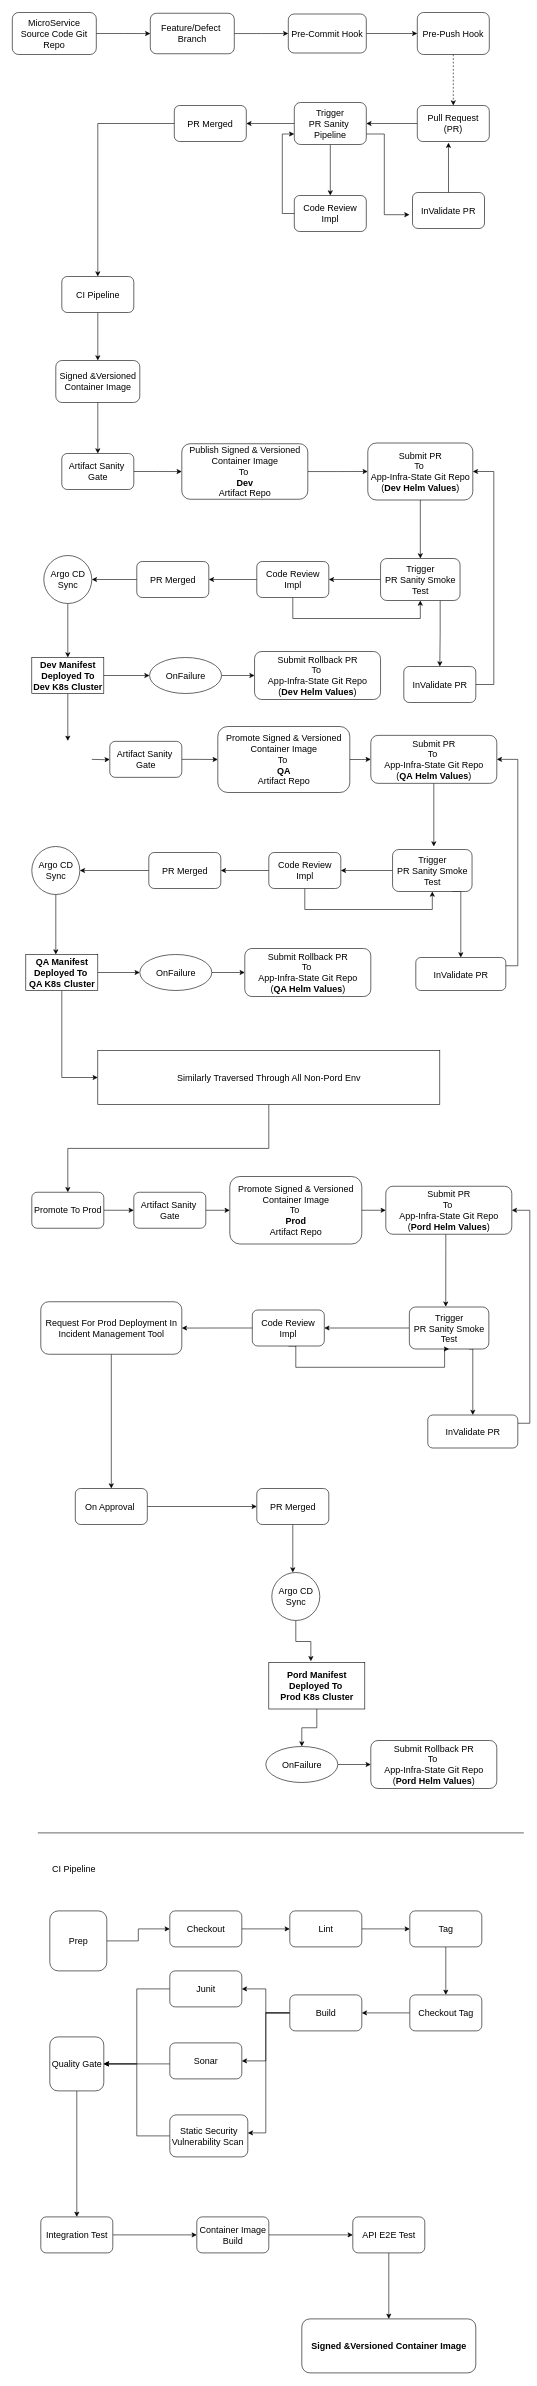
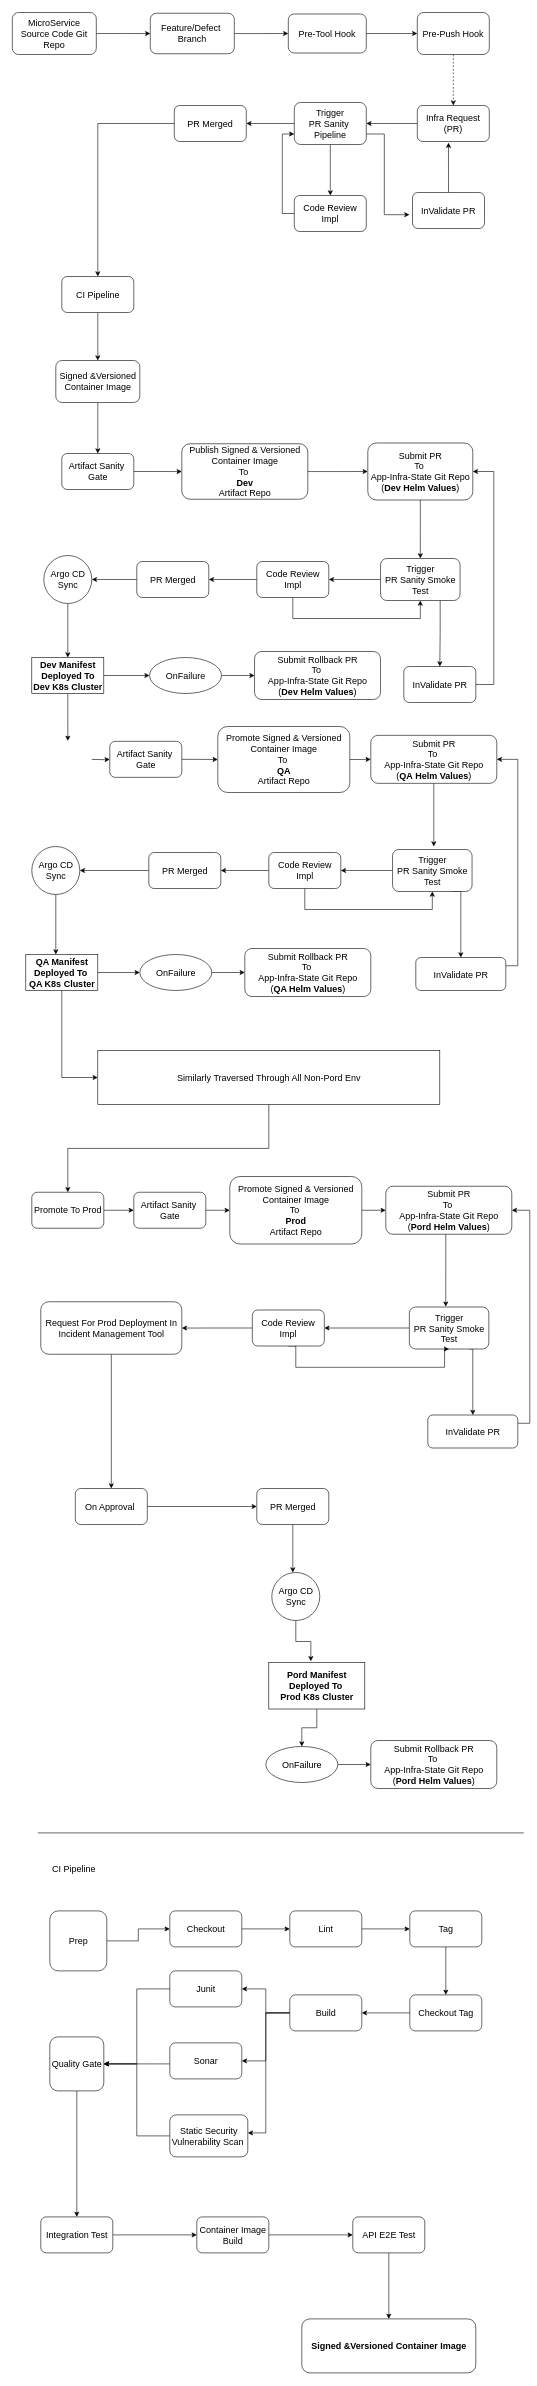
- <mxCell id="7" value="Pre-Commit Hook" style="whiteSpace=wrap;html=1;fontSize=15;rounded=1;" vertex="1" parent="1"><mxGeometry x="480" y="22.5" width="130" height="65" as="geometry" /></mxCell>
+ <mxCell id="7" value="Pre-Tool Hook" style="whiteSpace=wrap;html=1;fontSize=15;rounded=1;" vertex="1" parent="1"><mxGeometry x="480" y="22.5" width="130" height="65" as="geometry" /></mxCell>
- <mxCell id="11" value="Pull Request (PR)" style="whiteSpace=wrap;html=1;fontSize=15;rounded=1;" vertex="1" parent="1"><mxGeometry x="695" y="175" width="120" height="60" as="geometry" /></mxCell>
+ <mxCell id="11" value="Infra Request (PR)" style="whiteSpace=wrap;html=1;fontSize=15;rounded=1;" vertex="1" parent="1"><mxGeometry x="695" y="175" width="120" height="60" as="geometry" /></mxCell>
